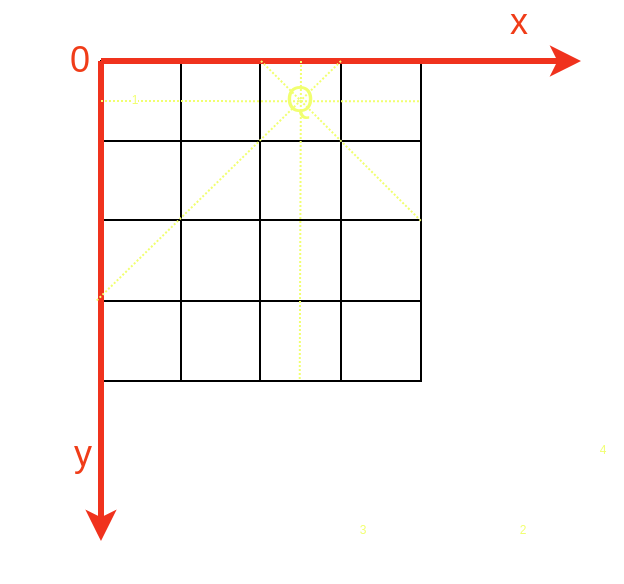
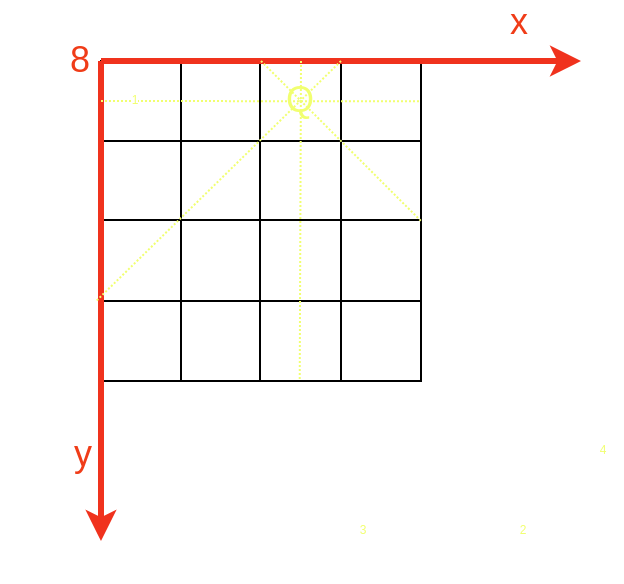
- <mxCell id="13" value="0" style="text;html=1;strokeColor=none;fillColor=none;align=center;verticalAlign=middle;whiteSpace=wrap;rounded=0;fontSize=18;fontColor=#F03C18;" vertex="1" parent="1"><mxGeometry x="20" y="20" width="40" height="20" as="geometry" /></mxCell>
+ <mxCell id="13" value="8" style="text;html=1;strokeColor=none;fillColor=none;align=center;verticalAlign=middle;whiteSpace=wrap;rounded=0;fontSize=18;fontColor=#F03C18;" vertex="1" parent="1"><mxGeometry x="20" y="20" width="40" height="20" as="geometry" /></mxCell>
